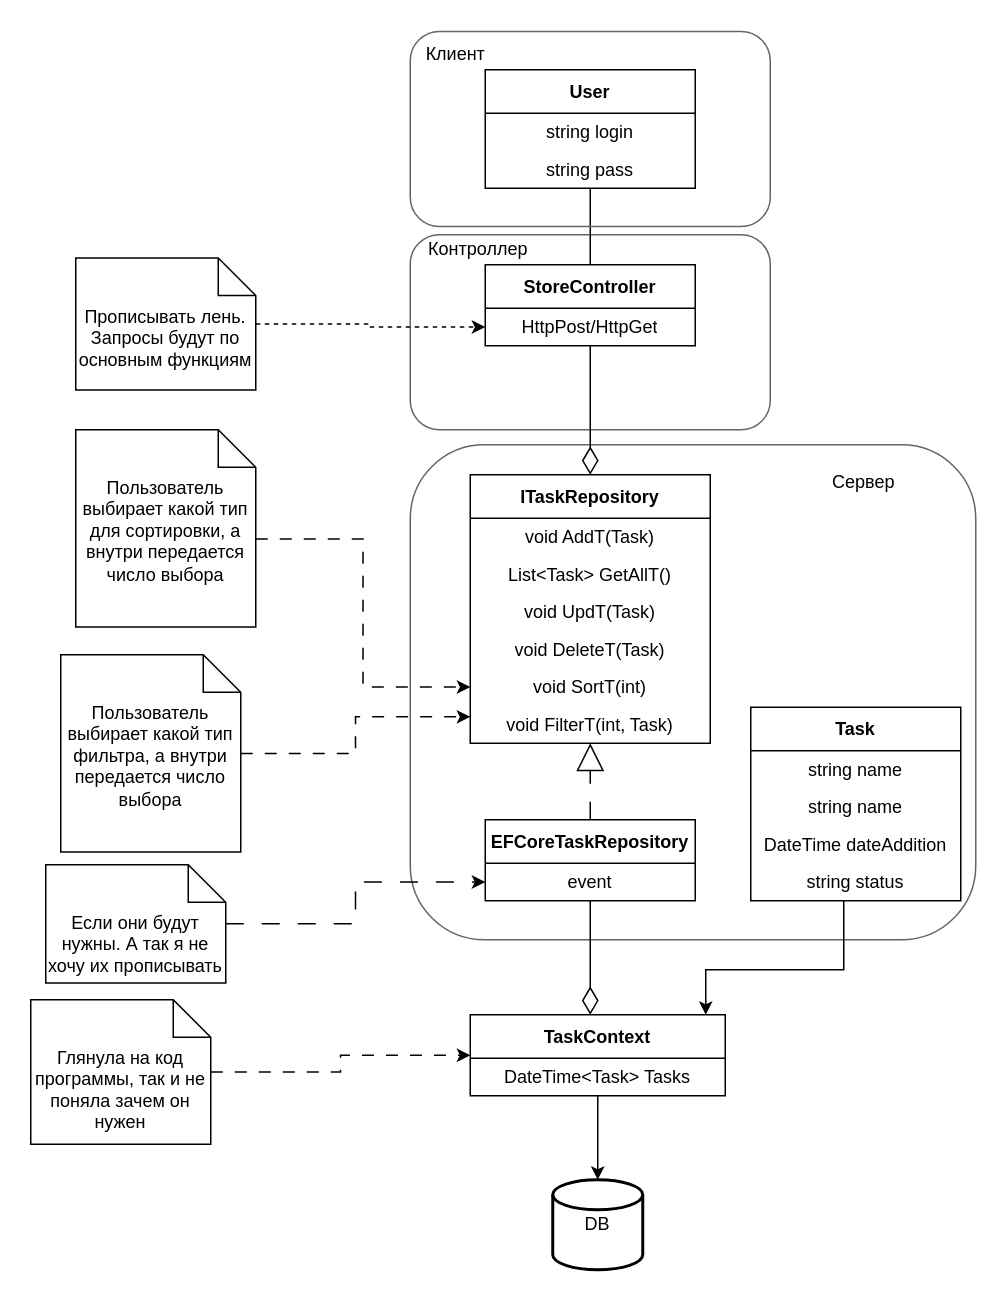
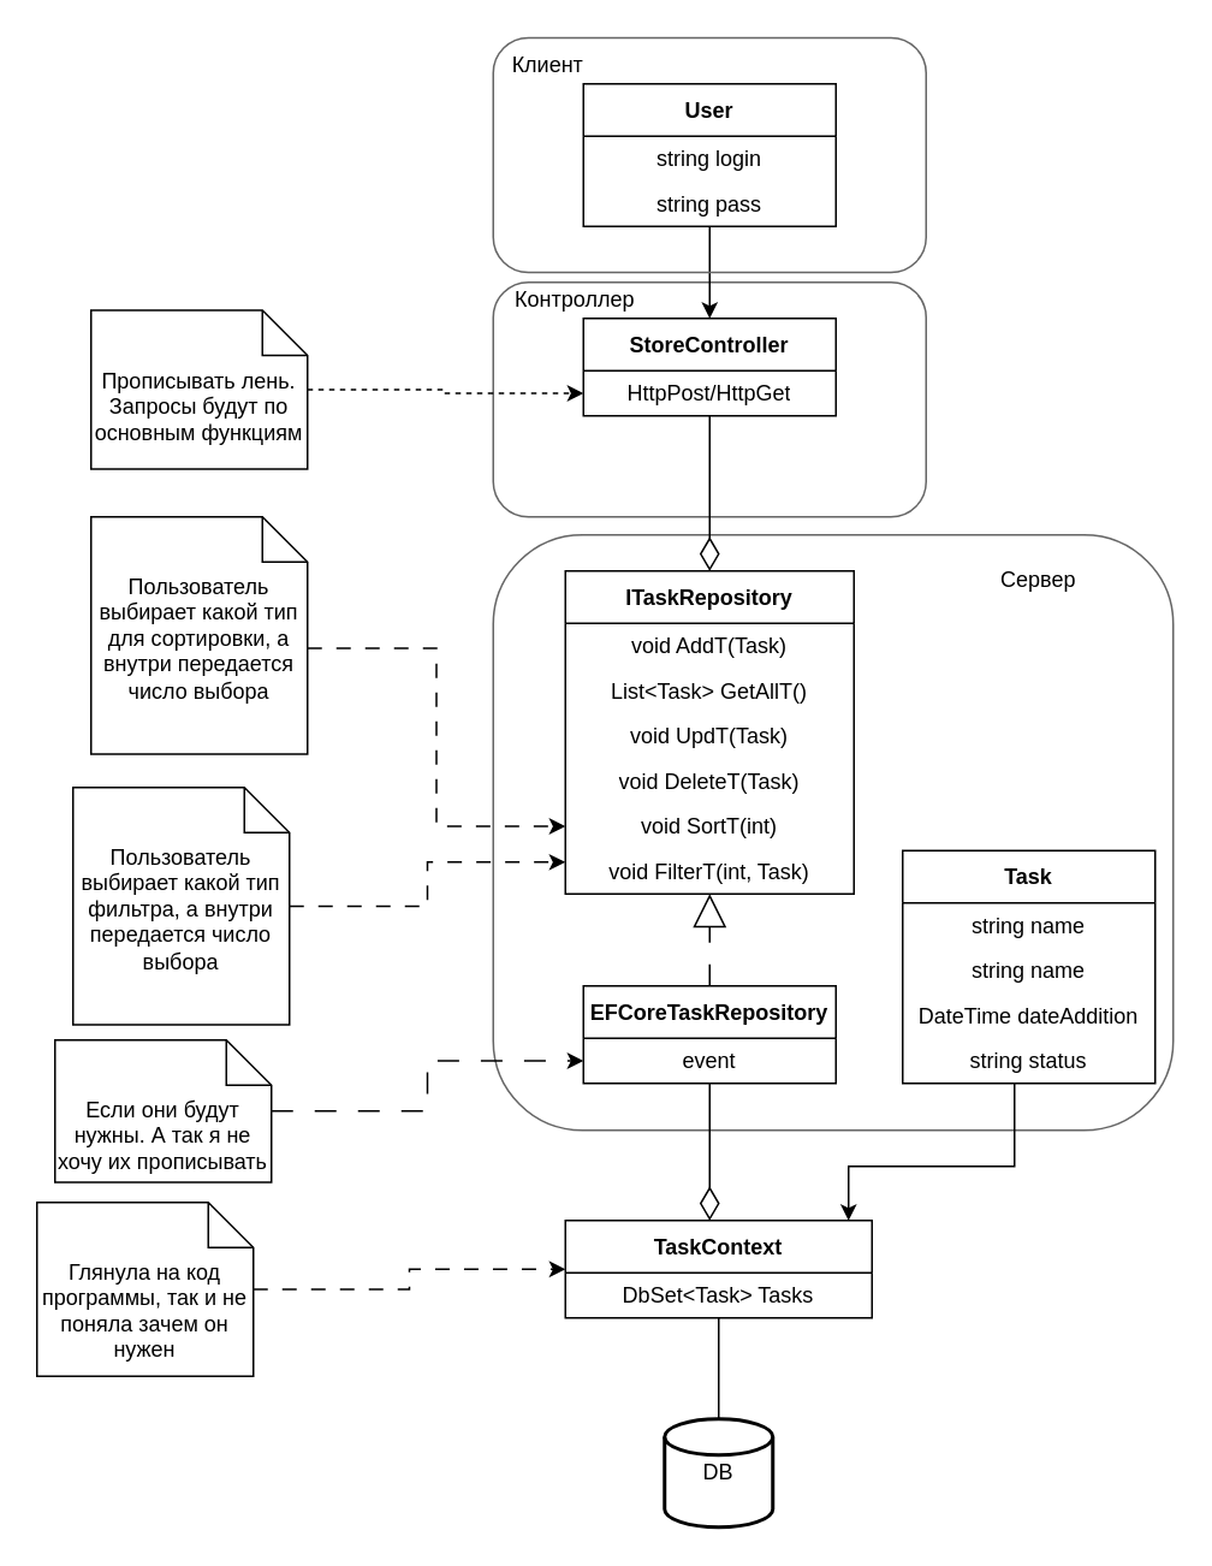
- <mxCell id="36" style="edgeStyle=orthogonalEdgeStyle;rounded=0;orthogonalLoop=1;jettySize=auto;html=1;entryX=0.5;entryY=0;entryDx=0;entryDy=0;endArrow=none;" edge="1" parent="1" source="37" target="11"><mxGeometry relative="1" as="geometry" /></mxCell>
+ <mxCell id="36" style="edgeStyle=orthogonalEdgeStyle;rounded=0;orthogonalLoop=1;jettySize=auto;html=1;entryX=0.5;entryY=0;entryDx=0;entryDy=0;" edge="1" parent="1" source="37" target="11"><mxGeometry relative="1" as="geometry" /></mxCell>
- <mxCell id="14" value="DateTime&amp;lt;Task&amp;gt; Tasks" style="text;html=1;strokeColor=none;fillColor=none;align=center;verticalAlign=middle;spacingLeft=4;spacingRight=4;overflow=hidden;rotatable=0;points=[[0,0.5],[1,0.5]];portConstraint=eastwest;whiteSpace=wrap;" vertex="1" parent="13"><mxGeometry y="29" width="170" height="25" as="geometry" /></mxCell>
+ <mxCell id="14" value="DbSet&amp;lt;Task&amp;gt; Tasks" style="text;html=1;strokeColor=none;fillColor=none;align=center;verticalAlign=middle;spacingLeft=4;spacingRight=4;overflow=hidden;rotatable=0;points=[[0,0.5],[1,0.5]];portConstraint=eastwest;whiteSpace=wrap;" vertex="1" parent="13"><mxGeometry y="29" width="170" height="25" as="geometry" /></mxCell>
- <mxCell id="45" style="edgeStyle=orthogonalEdgeStyle;rounded=0;orthogonalLoop=1;jettySize=auto;html=1;entryX=0.5;entryY=0;entryDx=0;entryDy=0;entryPerimeter=0;" edge="1" parent="1" source="13" target="44"><mxGeometry relative="1" as="geometry" /></mxCell>
+ <mxCell id="45" style="edgeStyle=orthogonalEdgeStyle;rounded=0;orthogonalLoop=1;jettySize=auto;html=1;entryX=0.5;entryY=0;entryDx=0;entryDy=0;entryPerimeter=0;endArrow=none;" edge="1" parent="1" source="13" target="44"><mxGeometry relative="1" as="geometry" /></mxCell>
